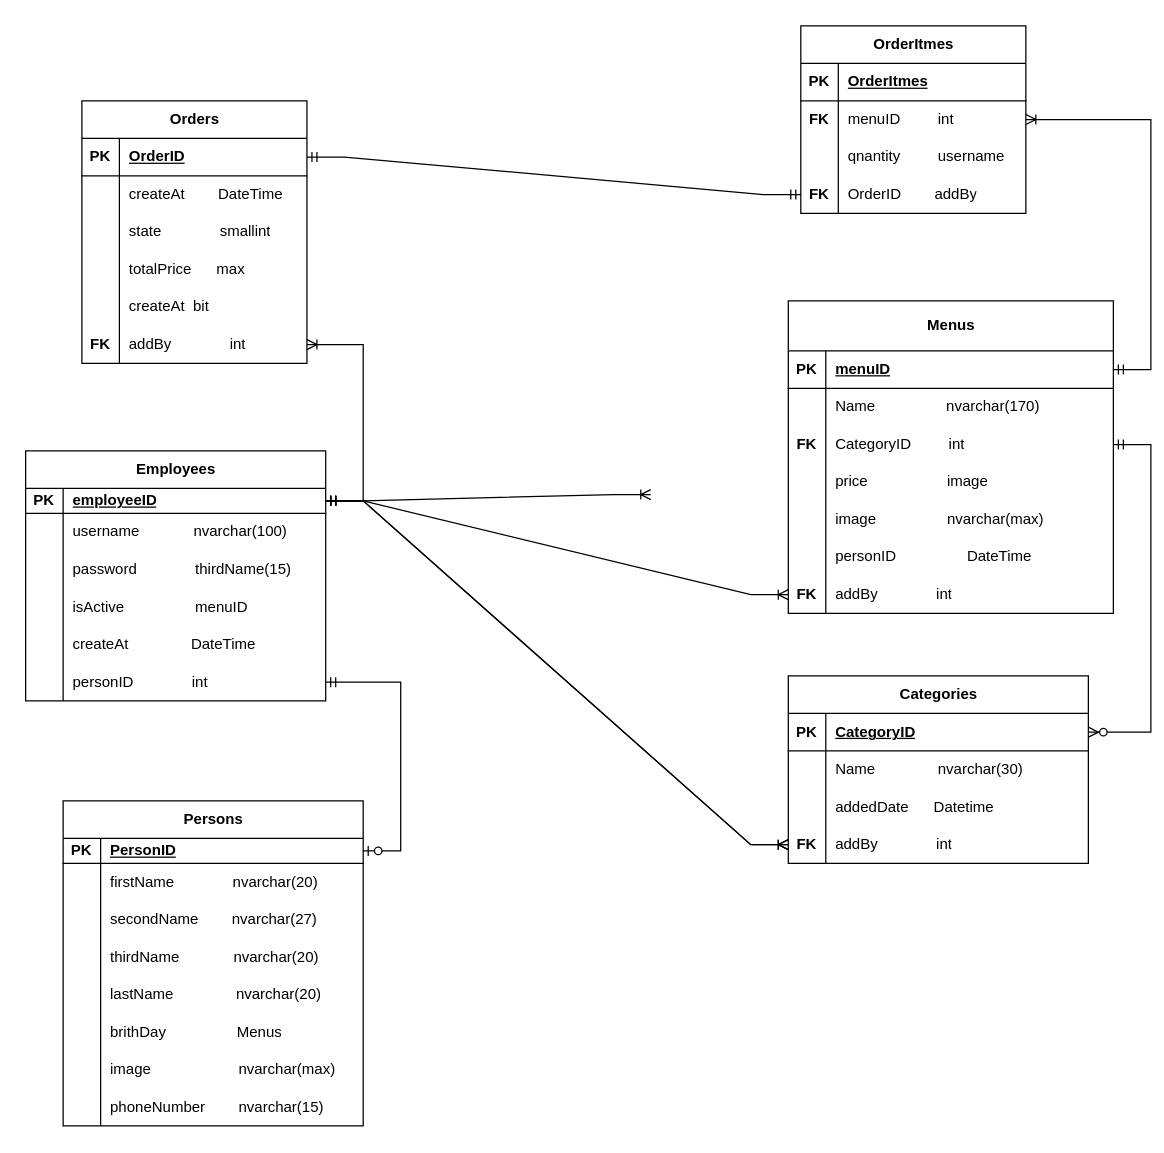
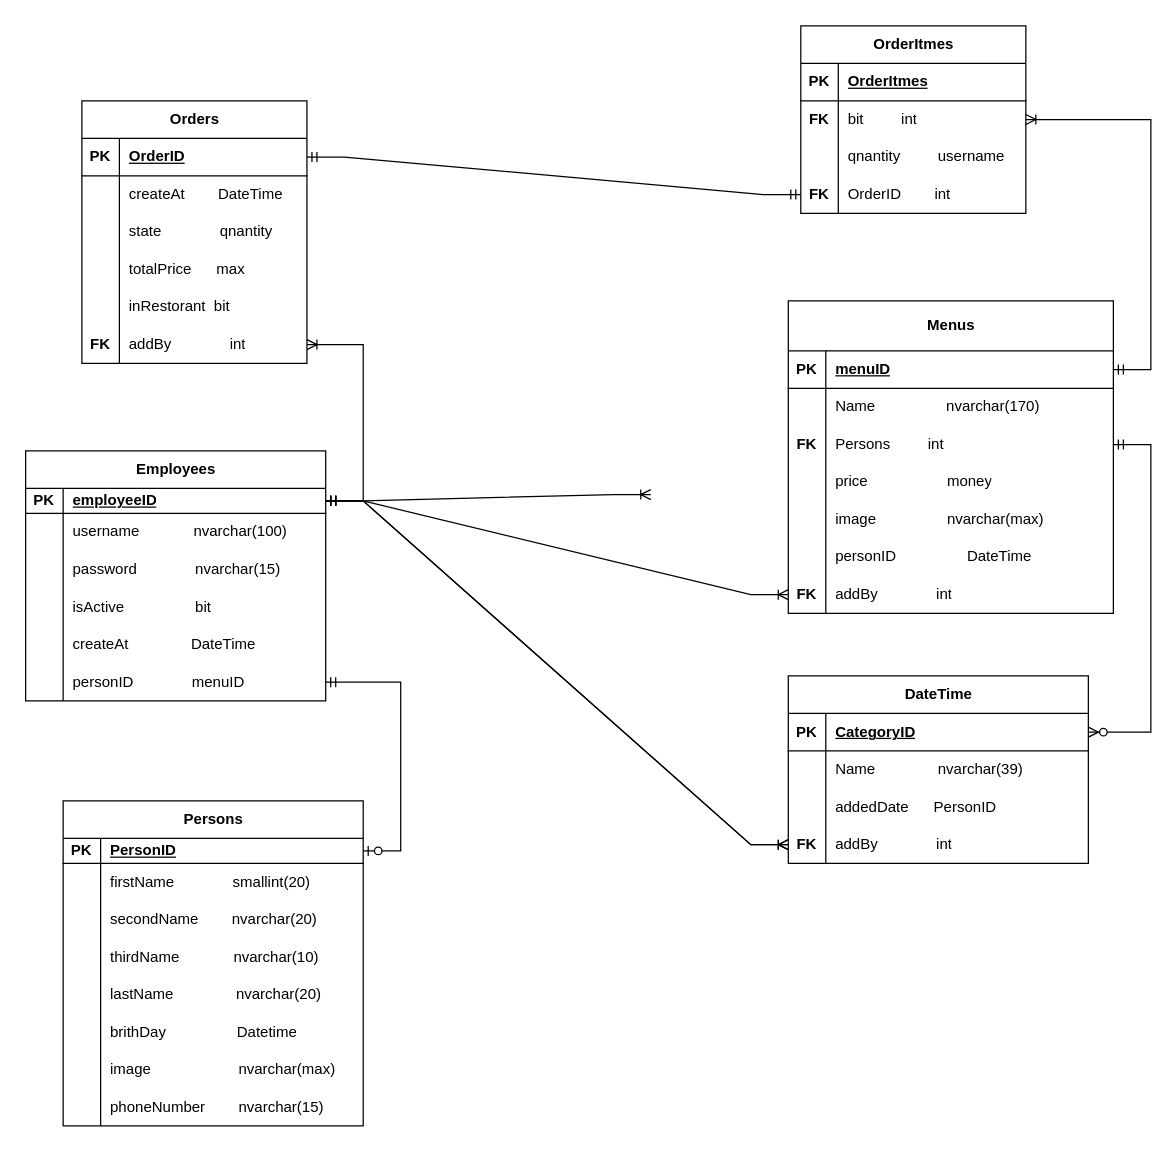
- <mxCell id="63" value="menuID&amp;nbsp; &amp;nbsp; &amp;nbsp; &amp;nbsp; &amp;nbsp;int" style="shape=partialRectangle;connectable=0;fillColor=none;top=0;left=0;bottom=0;right=0;align=left;spacingLeft=6;overflow=hidden;whiteSpace=wrap;html=1;" parent="61" vertex="1"><mxGeometry x="30" width="150" height="30" as="geometry"><mxRectangle width="150" height="30" as="alternateBounds" /></mxGeometry></mxCell>
+ <mxCell id="63" value="bit&amp;nbsp; &amp;nbsp; &amp;nbsp; &amp;nbsp; &amp;nbsp;int" style="shape=partialRectangle;connectable=0;fillColor=none;top=0;left=0;bottom=0;right=0;align=left;spacingLeft=6;overflow=hidden;whiteSpace=wrap;html=1;" parent="61" vertex="1"><mxGeometry x="30" width="150" height="30" as="geometry"><mxRectangle width="150" height="30" as="alternateBounds" /></mxGeometry></mxCell>
- <mxCell id="69" value="OrderID&amp;nbsp; &amp;nbsp; &amp;nbsp; &amp;nbsp; addBy" style="shape=partialRectangle;connectable=0;fillColor=none;top=0;left=0;bottom=0;right=0;align=left;spacingLeft=6;overflow=hidden;whiteSpace=wrap;html=1;" parent="67" vertex="1"><mxGeometry x="30" width="150" height="30" as="geometry"><mxRectangle width="150" height="30" as="alternateBounds" /></mxGeometry></mxCell>
+ <mxCell id="69" value="OrderID&amp;nbsp; &amp;nbsp; &amp;nbsp; &amp;nbsp; int" style="shape=partialRectangle;connectable=0;fillColor=none;top=0;left=0;bottom=0;right=0;align=left;spacingLeft=6;overflow=hidden;whiteSpace=wrap;html=1;" parent="67" vertex="1"><mxGeometry x="30" width="150" height="30" as="geometry"><mxRectangle width="150" height="30" as="alternateBounds" /></mxGeometry></mxCell>
- <mxCell id="47" value="state&amp;nbsp; &amp;nbsp; &amp;nbsp; &amp;nbsp; &amp;nbsp; &amp;nbsp; &amp;nbsp; smallint" style="shape=partialRectangle;connectable=0;fillColor=none;top=0;left=0;bottom=0;right=0;align=left;spacingLeft=6;overflow=hidden;whiteSpace=wrap;html=1;" parent="45" vertex="1"><mxGeometry x="30" width="150" height="30" as="geometry"><mxRectangle width="150" height="30" as="alternateBounds" /></mxGeometry></mxCell>
+ <mxCell id="47" value="state&amp;nbsp; &amp;nbsp; &amp;nbsp; &amp;nbsp; &amp;nbsp; &amp;nbsp; &amp;nbsp; qnantity" style="shape=partialRectangle;connectable=0;fillColor=none;top=0;left=0;bottom=0;right=0;align=left;spacingLeft=6;overflow=hidden;whiteSpace=wrap;html=1;" parent="45" vertex="1"><mxGeometry x="30" width="150" height="30" as="geometry"><mxRectangle width="150" height="30" as="alternateBounds" /></mxGeometry></mxCell>
- <mxCell id="53" value="createAt&amp;nbsp; bit" style="shape=partialRectangle;connectable=0;fillColor=none;top=0;left=0;bottom=0;right=0;align=left;spacingLeft=6;overflow=hidden;whiteSpace=wrap;html=1;" parent="51" vertex="1"><mxGeometry x="30" width="150" height="30" as="geometry"><mxRectangle width="150" height="30" as="alternateBounds" /></mxGeometry></mxCell>
+ <mxCell id="53" value="inRestorant&amp;nbsp; bit" style="shape=partialRectangle;connectable=0;fillColor=none;top=0;left=0;bottom=0;right=0;align=left;spacingLeft=6;overflow=hidden;whiteSpace=wrap;html=1;" parent="51" vertex="1"><mxGeometry x="30" width="150" height="30" as="geometry"><mxRectangle width="150" height="30" as="alternateBounds" /></mxGeometry></mxCell>
- <mxCell id="24" value="CategoryID&amp;nbsp; &amp;nbsp; &amp;nbsp; &amp;nbsp; &amp;nbsp;int" style="shape=partialRectangle;connectable=0;fillColor=none;top=0;left=0;bottom=0;right=0;align=left;spacingLeft=6;overflow=hidden;whiteSpace=wrap;html=1;" parent="22" vertex="1"><mxGeometry x="30" width="230" height="30" as="geometry"><mxRectangle width="230" height="30" as="alternateBounds" /></mxGeometry></mxCell>
+ <mxCell id="24" value="Persons&amp;nbsp; &amp;nbsp; &amp;nbsp; &amp;nbsp; &amp;nbsp;int" style="shape=partialRectangle;connectable=0;fillColor=none;top=0;left=0;bottom=0;right=0;align=left;spacingLeft=6;overflow=hidden;whiteSpace=wrap;html=1;" parent="22" vertex="1"><mxGeometry x="30" width="230" height="30" as="geometry"><mxRectangle width="230" height="30" as="alternateBounds" /></mxGeometry></mxCell>
- <mxCell id="27" value="price&amp;nbsp; &amp;nbsp; &amp;nbsp; &amp;nbsp; &amp;nbsp; &amp;nbsp; &amp;nbsp; &amp;nbsp; &amp;nbsp; &amp;nbsp;image" style="shape=partialRectangle;connectable=0;fillColor=none;top=0;left=0;bottom=0;right=0;align=left;spacingLeft=6;overflow=hidden;whiteSpace=wrap;html=1;" parent="25" vertex="1"><mxGeometry x="30" width="230" height="30" as="geometry"><mxRectangle width="230" height="30" as="alternateBounds" /></mxGeometry></mxCell>
+ <mxCell id="27" value="price&amp;nbsp; &amp;nbsp; &amp;nbsp; &amp;nbsp; &amp;nbsp; &amp;nbsp; &amp;nbsp; &amp;nbsp; &amp;nbsp; &amp;nbsp;money" style="shape=partialRectangle;connectable=0;fillColor=none;top=0;left=0;bottom=0;right=0;align=left;spacingLeft=6;overflow=hidden;whiteSpace=wrap;html=1;" parent="25" vertex="1"><mxGeometry x="30" width="230" height="30" as="geometry"><mxRectangle width="230" height="30" as="alternateBounds" /></mxGeometry></mxCell>
- <mxCell id="85" value="password&amp;nbsp; &amp;nbsp; &amp;nbsp; &amp;nbsp; &amp;nbsp; &amp;nbsp; &amp;nbsp; thirdName(15)" style="shape=partialRectangle;connectable=0;fillColor=none;top=0;left=0;bottom=0;right=0;align=left;spacingLeft=6;overflow=hidden;whiteSpace=wrap;html=1;" parent="83" vertex="1"><mxGeometry x="30" width="210" height="30" as="geometry"><mxRectangle width="210" height="30" as="alternateBounds" /></mxGeometry></mxCell>
+ <mxCell id="85" value="password&amp;nbsp; &amp;nbsp; &amp;nbsp; &amp;nbsp; &amp;nbsp; &amp;nbsp; &amp;nbsp; nvarchar(15)" style="shape=partialRectangle;connectable=0;fillColor=none;top=0;left=0;bottom=0;right=0;align=left;spacingLeft=6;overflow=hidden;whiteSpace=wrap;html=1;" parent="83" vertex="1"><mxGeometry x="30" width="210" height="30" as="geometry"><mxRectangle width="210" height="30" as="alternateBounds" /></mxGeometry></mxCell>
- <mxCell id="88" value="isActive&amp;nbsp; &amp;nbsp; &amp;nbsp; &amp;nbsp; &amp;nbsp; &amp;nbsp; &amp;nbsp; &amp;nbsp; &amp;nbsp;menuID" style="shape=partialRectangle;connectable=0;fillColor=none;top=0;left=0;bottom=0;right=0;align=left;spacingLeft=6;overflow=hidden;whiteSpace=wrap;html=1;" parent="86" vertex="1"><mxGeometry x="30" width="210" height="30" as="geometry"><mxRectangle width="210" height="30" as="alternateBounds" /></mxGeometry></mxCell>
+ <mxCell id="88" value="isActive&amp;nbsp; &amp;nbsp; &amp;nbsp; &amp;nbsp; &amp;nbsp; &amp;nbsp; &amp;nbsp; &amp;nbsp; &amp;nbsp;bit" style="shape=partialRectangle;connectable=0;fillColor=none;top=0;left=0;bottom=0;right=0;align=left;spacingLeft=6;overflow=hidden;whiteSpace=wrap;html=1;" parent="86" vertex="1"><mxGeometry x="30" width="210" height="30" as="geometry"><mxRectangle width="210" height="30" as="alternateBounds" /></mxGeometry></mxCell>
- <mxCell id="94" value="personID&amp;nbsp; &amp;nbsp; &amp;nbsp; &amp;nbsp; &amp;nbsp; &amp;nbsp; &amp;nbsp; int&amp;nbsp; &amp;nbsp; &amp;nbsp;" style="shape=partialRectangle;connectable=0;fillColor=none;top=0;left=0;bottom=0;right=0;align=left;spacingLeft=6;overflow=hidden;whiteSpace=wrap;html=1;" parent="92" vertex="1"><mxGeometry x="30" width="210" height="30" as="geometry"><mxRectangle width="210" height="30" as="alternateBounds" /></mxGeometry></mxCell>
+ <mxCell id="94" value="personID&amp;nbsp; &amp;nbsp; &amp;nbsp; &amp;nbsp; &amp;nbsp; &amp;nbsp; &amp;nbsp; menuID&amp;nbsp; &amp;nbsp; &amp;nbsp;" style="shape=partialRectangle;connectable=0;fillColor=none;top=0;left=0;bottom=0;right=0;align=left;spacingLeft=6;overflow=hidden;whiteSpace=wrap;html=1;" parent="92" vertex="1"><mxGeometry x="30" width="210" height="30" as="geometry"><mxRectangle width="210" height="30" as="alternateBounds" /></mxGeometry></mxCell>
- <mxCell id="2" value="Categories" style="shape=table;startSize=30;container=1;collapsible=1;childLayout=tableLayout;fixedRows=1;rowLines=0;fontStyle=1;align=center;resizeLast=1;html=1;" parent="1" vertex="1"><mxGeometry x="630" y="540" width="240" height="150" as="geometry" /></mxCell>
+ <mxCell id="2" value="DateTime" style="shape=table;startSize=30;container=1;collapsible=1;childLayout=tableLayout;fixedRows=1;rowLines=0;fontStyle=1;align=center;resizeLast=1;html=1;" parent="1" vertex="1"><mxGeometry x="630" y="540" width="240" height="150" as="geometry" /></mxCell>
- <mxCell id="8" value="Name&amp;nbsp; &amp;nbsp; &amp;nbsp; &amp;nbsp; &amp;nbsp; &amp;nbsp; &amp;nbsp; &amp;nbsp;nvarchar(30)" style="shape=partialRectangle;connectable=0;fillColor=none;top=0;left=0;bottom=0;right=0;align=left;spacingLeft=6;overflow=hidden;whiteSpace=wrap;html=1;" parent="6" vertex="1"><mxGeometry x="30" width="210" height="30" as="geometry"><mxRectangle width="210" height="30" as="alternateBounds" /></mxGeometry></mxCell>
+ <mxCell id="8" value="Name&amp;nbsp; &amp;nbsp; &amp;nbsp; &amp;nbsp; &amp;nbsp; &amp;nbsp; &amp;nbsp; &amp;nbsp;nvarchar(39)" style="shape=partialRectangle;connectable=0;fillColor=none;top=0;left=0;bottom=0;right=0;align=left;spacingLeft=6;overflow=hidden;whiteSpace=wrap;html=1;" parent="6" vertex="1"><mxGeometry x="30" width="210" height="30" as="geometry"><mxRectangle width="210" height="30" as="alternateBounds" /></mxGeometry></mxCell>
- <mxCell id="11" value="addedDate&amp;nbsp; &amp;nbsp; &amp;nbsp; Datetime" style="shape=partialRectangle;connectable=0;fillColor=none;top=0;left=0;bottom=0;right=0;align=left;spacingLeft=6;overflow=hidden;whiteSpace=wrap;html=1;" parent="9" vertex="1"><mxGeometry x="30" width="210" height="30" as="geometry"><mxRectangle width="210" height="30" as="alternateBounds" /></mxGeometry></mxCell>
+ <mxCell id="11" value="addedDate&amp;nbsp; &amp;nbsp; &amp;nbsp; PersonID" style="shape=partialRectangle;connectable=0;fillColor=none;top=0;left=0;bottom=0;right=0;align=left;spacingLeft=6;overflow=hidden;whiteSpace=wrap;html=1;" parent="9" vertex="1"><mxGeometry x="30" width="210" height="30" as="geometry"><mxRectangle width="210" height="30" as="alternateBounds" /></mxGeometry></mxCell>
- <mxCell id="101" value="firstName&amp;nbsp; &amp;nbsp; &amp;nbsp; &amp;nbsp; &amp;nbsp; &amp;nbsp; &amp;nbsp; nvarchar(20)" style="shape=partialRectangle;connectable=0;fillColor=none;top=0;left=0;bottom=0;right=0;align=left;spacingLeft=6;overflow=hidden;whiteSpace=wrap;html=1;" parent="99" vertex="1"><mxGeometry x="30" width="210" height="30" as="geometry"><mxRectangle width="210" height="30" as="alternateBounds" /></mxGeometry></mxCell>
+ <mxCell id="101" value="firstName&amp;nbsp; &amp;nbsp; &amp;nbsp; &amp;nbsp; &amp;nbsp; &amp;nbsp; &amp;nbsp; smallint(20)" style="shape=partialRectangle;connectable=0;fillColor=none;top=0;left=0;bottom=0;right=0;align=left;spacingLeft=6;overflow=hidden;whiteSpace=wrap;html=1;" parent="99" vertex="1"><mxGeometry x="30" width="210" height="30" as="geometry"><mxRectangle width="210" height="30" as="alternateBounds" /></mxGeometry></mxCell>
- <mxCell id="104" value="secondName&amp;nbsp; &amp;nbsp; &amp;nbsp; &amp;nbsp; nvarchar(27)" style="shape=partialRectangle;connectable=0;fillColor=none;top=0;left=0;bottom=0;right=0;align=left;spacingLeft=6;overflow=hidden;whiteSpace=wrap;html=1;" parent="102" vertex="1"><mxGeometry x="30" width="210" height="30" as="geometry"><mxRectangle width="210" height="30" as="alternateBounds" /></mxGeometry></mxCell>
+ <mxCell id="104" value="secondName&amp;nbsp; &amp;nbsp; &amp;nbsp; &amp;nbsp; nvarchar(20)" style="shape=partialRectangle;connectable=0;fillColor=none;top=0;left=0;bottom=0;right=0;align=left;spacingLeft=6;overflow=hidden;whiteSpace=wrap;html=1;" parent="102" vertex="1"><mxGeometry x="30" width="210" height="30" as="geometry"><mxRectangle width="210" height="30" as="alternateBounds" /></mxGeometry></mxCell>
- <mxCell id="107" value="thirdName&amp;nbsp; &amp;nbsp; &amp;nbsp; &amp;nbsp; &amp;nbsp; &amp;nbsp; &amp;nbsp;nvarchar(20)" style="shape=partialRectangle;connectable=0;fillColor=none;top=0;left=0;bottom=0;right=0;align=left;spacingLeft=6;overflow=hidden;whiteSpace=wrap;html=1;" parent="105" vertex="1"><mxGeometry x="30" width="210" height="30" as="geometry"><mxRectangle width="210" height="30" as="alternateBounds" /></mxGeometry></mxCell>
+ <mxCell id="107" value="thirdName&amp;nbsp; &amp;nbsp; &amp;nbsp; &amp;nbsp; &amp;nbsp; &amp;nbsp; &amp;nbsp;nvarchar(10)" style="shape=partialRectangle;connectable=0;fillColor=none;top=0;left=0;bottom=0;right=0;align=left;spacingLeft=6;overflow=hidden;whiteSpace=wrap;html=1;" parent="105" vertex="1"><mxGeometry x="30" width="210" height="30" as="geometry"><mxRectangle width="210" height="30" as="alternateBounds" /></mxGeometry></mxCell>
- <mxCell id="113" value="brithDay&amp;nbsp; &amp;nbsp; &amp;nbsp; &amp;nbsp; &amp;nbsp; &amp;nbsp; &amp;nbsp; &amp;nbsp; &amp;nbsp;Menus" style="shape=partialRectangle;connectable=0;fillColor=none;top=0;left=0;bottom=0;right=0;align=left;spacingLeft=6;overflow=hidden;whiteSpace=wrap;html=1;" parent="111" vertex="1"><mxGeometry x="30" width="210" height="30" as="geometry"><mxRectangle width="210" height="30" as="alternateBounds" /></mxGeometry></mxCell>
+ <mxCell id="113" value="brithDay&amp;nbsp; &amp;nbsp; &amp;nbsp; &amp;nbsp; &amp;nbsp; &amp;nbsp; &amp;nbsp; &amp;nbsp; &amp;nbsp;Datetime" style="shape=partialRectangle;connectable=0;fillColor=none;top=0;left=0;bottom=0;right=0;align=left;spacingLeft=6;overflow=hidden;whiteSpace=wrap;html=1;" parent="111" vertex="1"><mxGeometry x="30" width="210" height="30" as="geometry"><mxRectangle width="210" height="30" as="alternateBounds" /></mxGeometry></mxCell>
